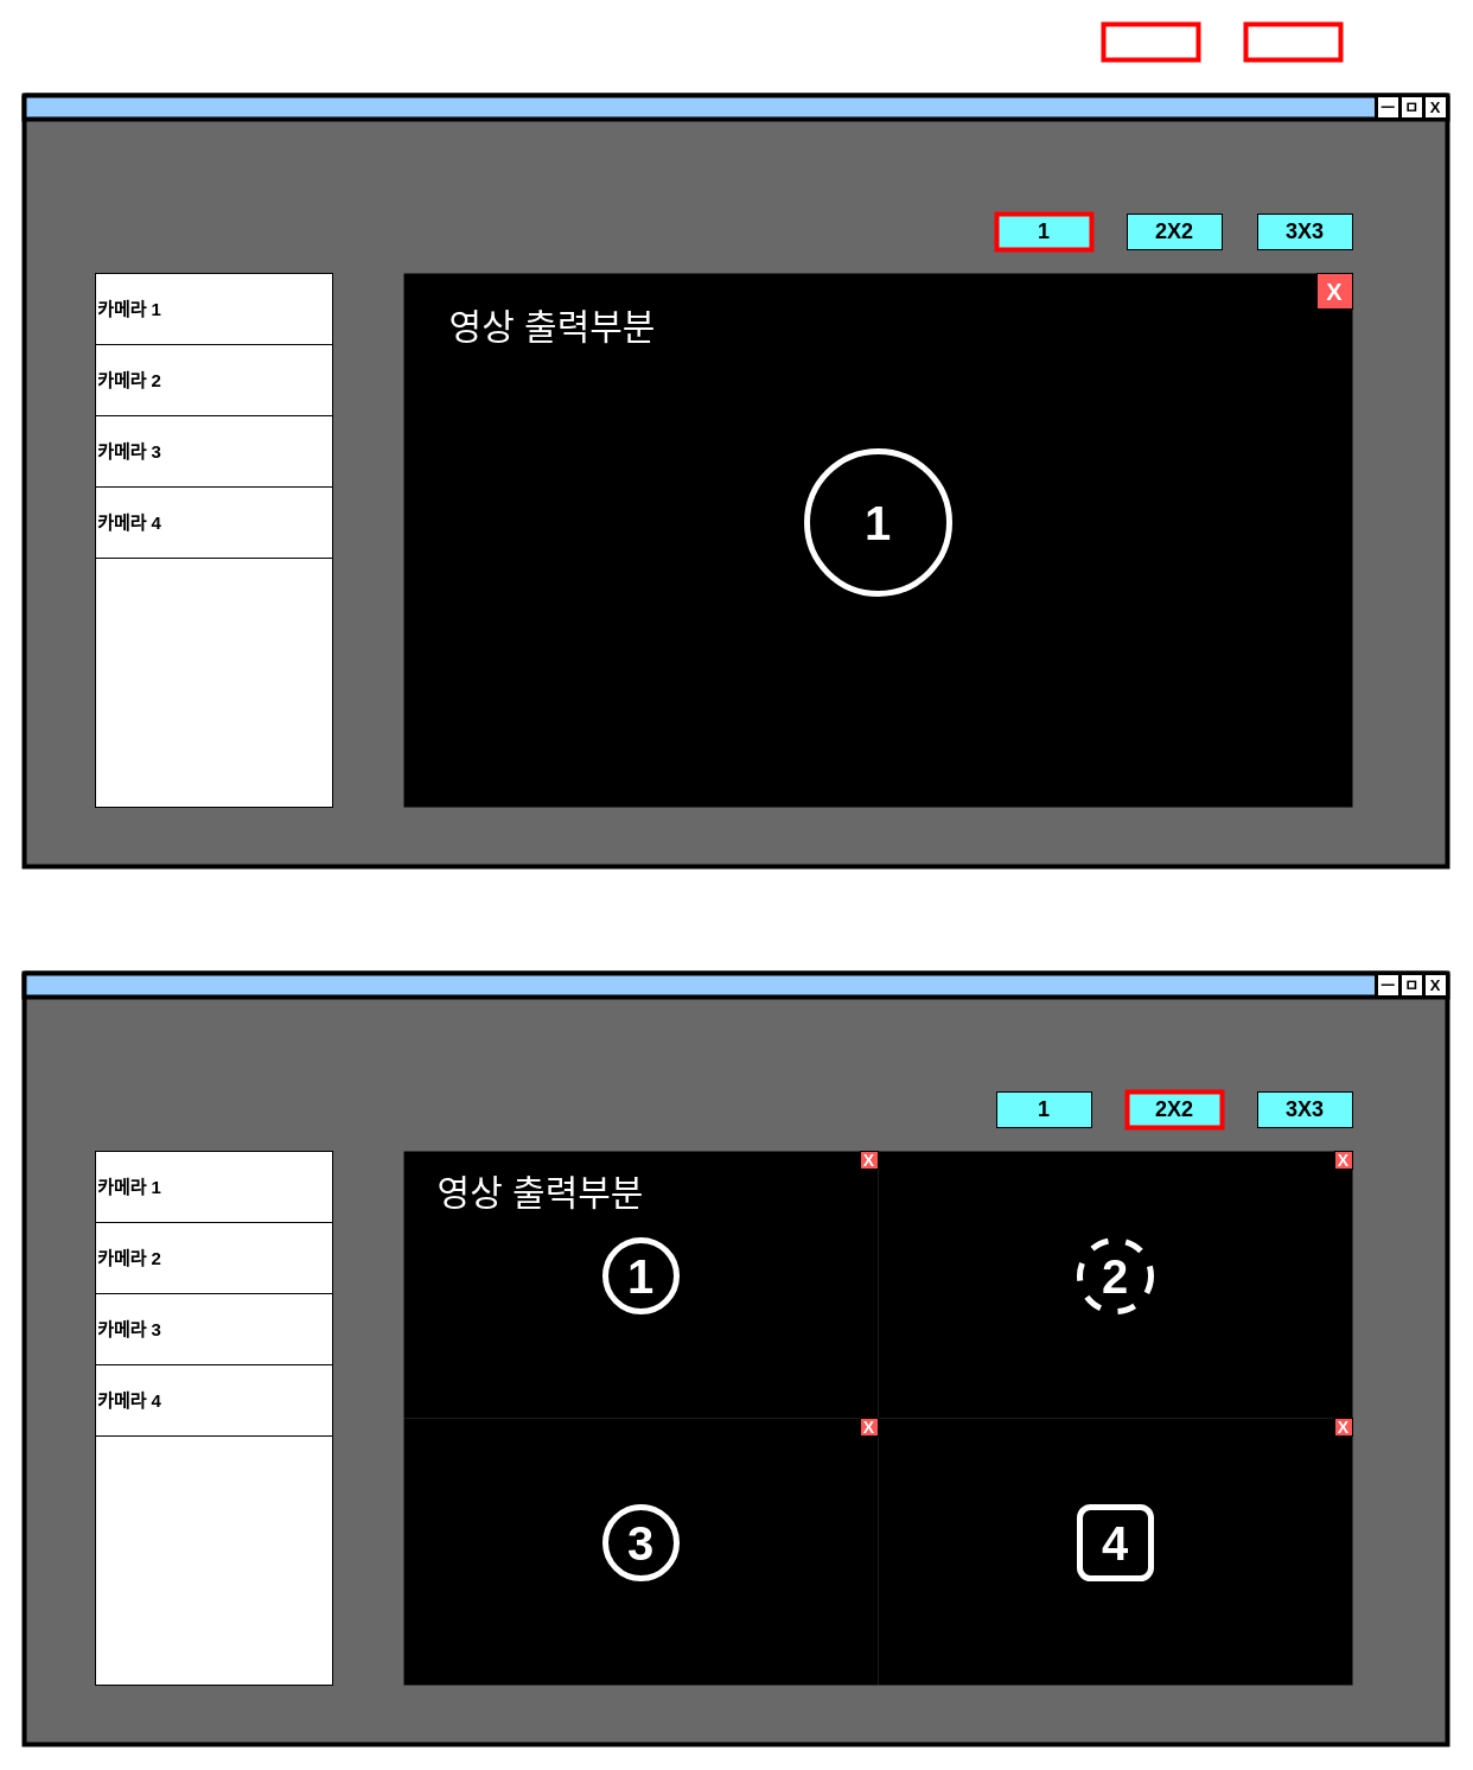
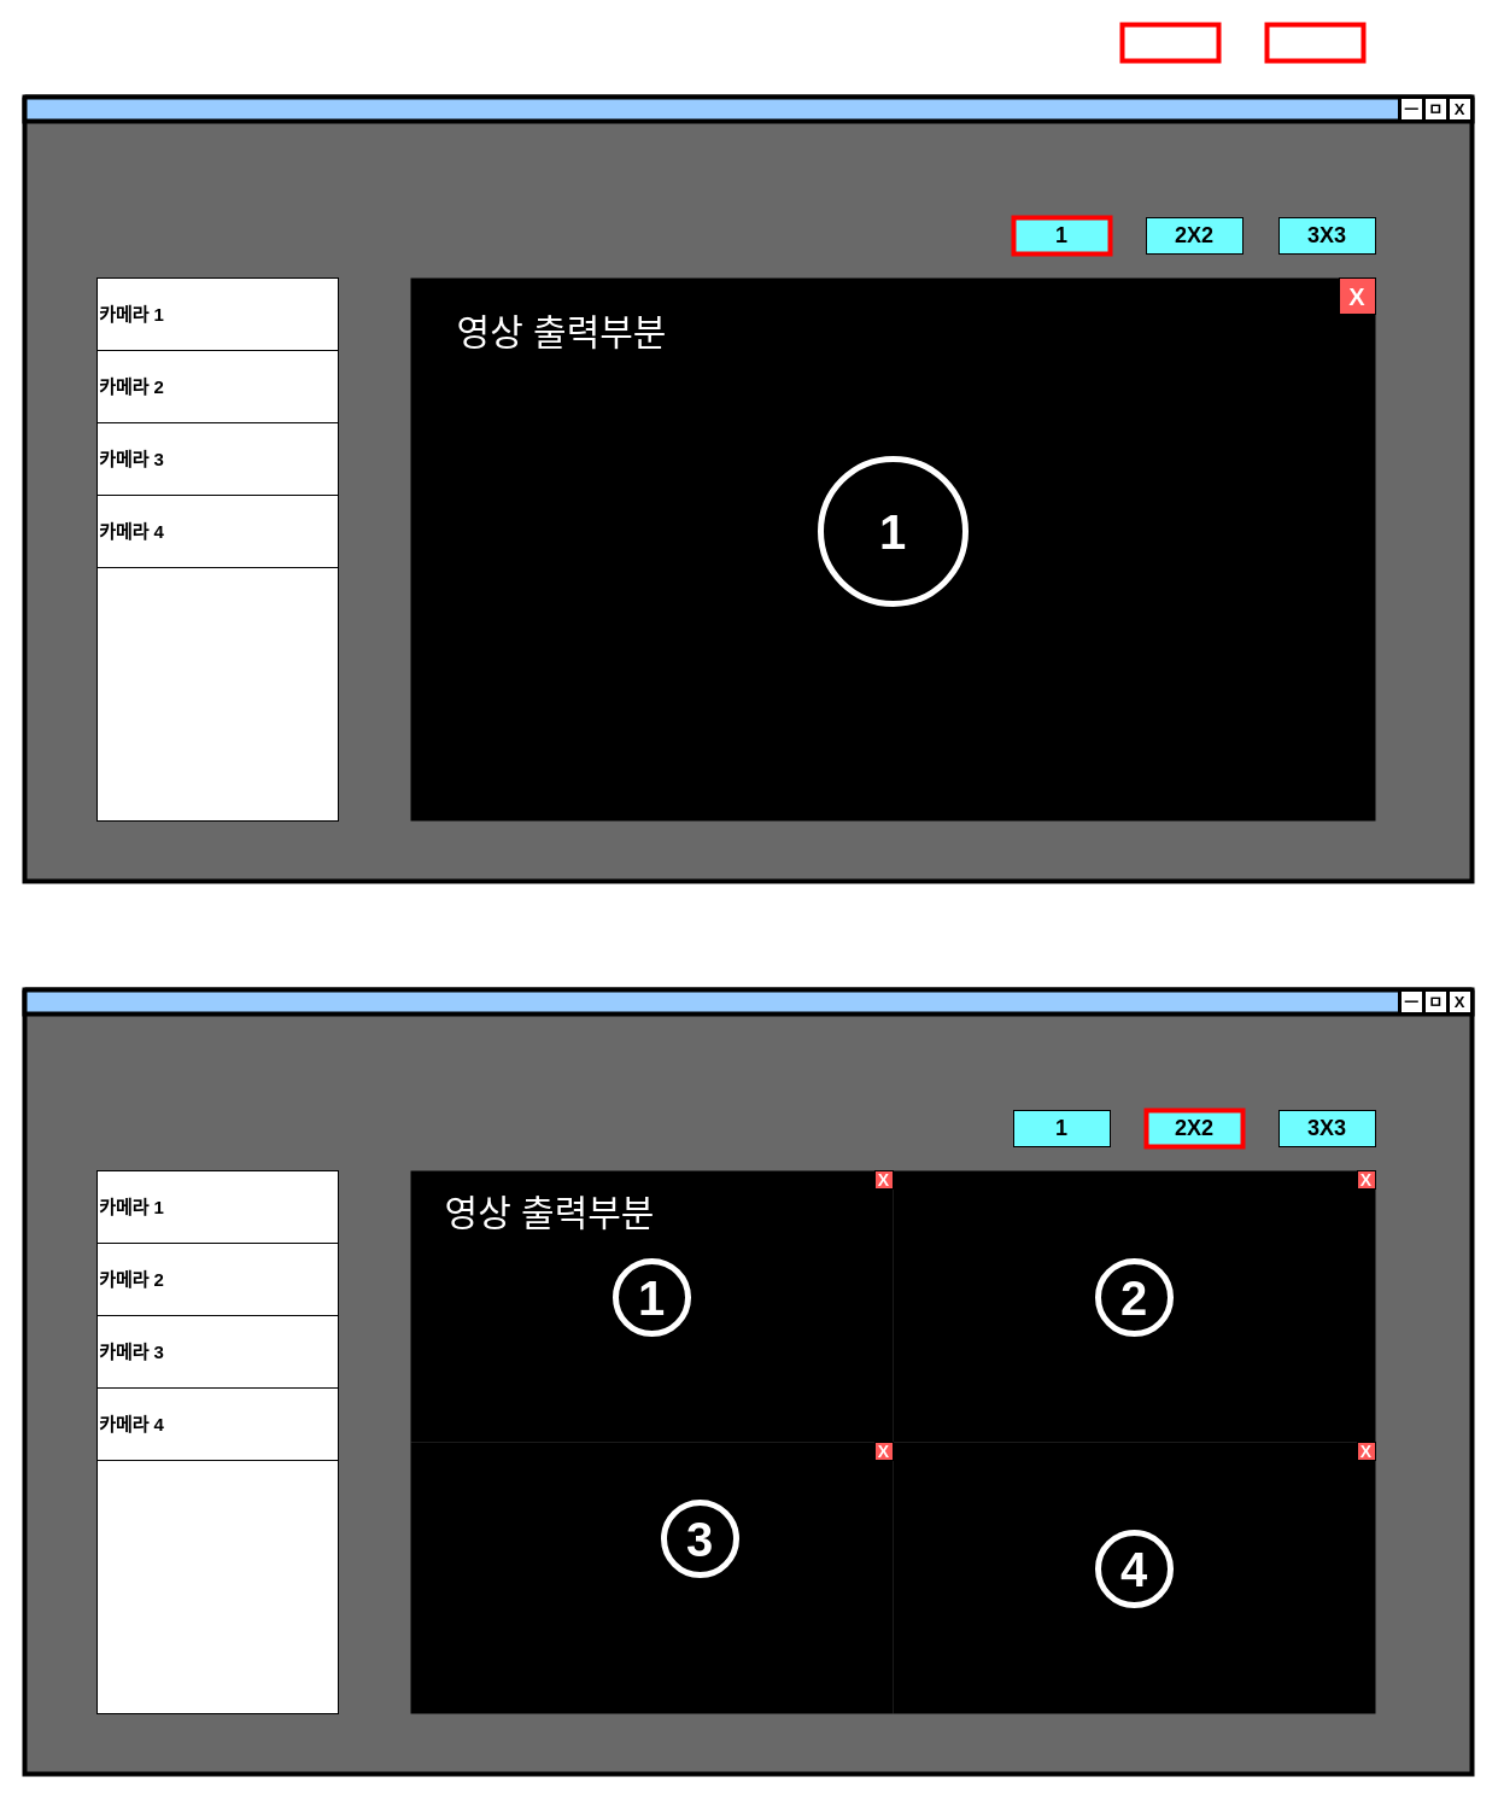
- <mxCell id="39" value="&lt;b&gt;&lt;font style=&quot;font-size: 40px; color: rgb(255, 255, 255);&quot;&gt;2&lt;/font&gt;&lt;/b&gt;" style="ellipse;whiteSpace=wrap;html=1;aspect=fixed;strokeWidth=5;strokeColor=light-dark(#ffffff, #ededed);fillColor=none;dashed=1;" vertex="1" parent="36"><mxGeometry x="570" y="75" width="60" height="60" as="geometry" /></mxCell>
+ <mxCell id="39" value="&lt;b&gt;&lt;font style=&quot;font-size: 40px; color: rgb(255, 255, 255);&quot;&gt;2&lt;/font&gt;&lt;/b&gt;" style="ellipse;whiteSpace=wrap;html=1;aspect=fixed;strokeWidth=5;strokeColor=light-dark(#ffffff, #ededed);fillColor=none;" vertex="1" parent="36"><mxGeometry x="570" y="75" width="60" height="60" as="geometry" /></mxCell>
- <mxCell id="46" value="&lt;b&gt;&lt;font style=&quot;font-size: 40px; color: rgb(255, 255, 255);&quot;&gt;3&lt;/font&gt;&lt;/b&gt;" style="ellipse;whiteSpace=wrap;html=1;aspect=fixed;strokeWidth=5;strokeColor=light-dark(#ffffff, #ededed);fillColor=none;" vertex="1" parent="36"><mxGeometry x="170" y="300" width="60" height="60" as="geometry" /></mxCell>
+ <mxCell id="46" value="&lt;b&gt;&lt;font style=&quot;font-size: 40px; color: rgb(255, 255, 255);&quot;&gt;3&lt;/font&gt;&lt;/b&gt;" style="ellipse;whiteSpace=wrap;html=1;aspect=fixed;strokeWidth=5;strokeColor=light-dark(#ffffff, #ededed);fillColor=none;" vertex="1" parent="36"><mxGeometry x="210" y="275" width="60" height="60" as="geometry" /></mxCell>
- <mxCell id="49" value="&lt;b&gt;&lt;font style=&quot;font-size: 40px; color: rgb(255, 255, 255);&quot;&gt;4&lt;/font&gt;&lt;/b&gt;" style="whiteSpace=wrap;html=1;aspect=fixed;strokeWidth=5;strokeColor=light-dark(#ffffff, #ededed);fillColor=none;rounded=1;" vertex="1" parent="36"><mxGeometry x="570" y="300" width="60" height="60" as="geometry" /></mxCell>
+ <mxCell id="49" value="&lt;b&gt;&lt;font style=&quot;font-size: 40px; color: rgb(255, 255, 255);&quot;&gt;4&lt;/font&gt;&lt;/b&gt;" style="ellipse;whiteSpace=wrap;html=1;aspect=fixed;strokeWidth=5;strokeColor=light-dark(#ffffff, #ededed);fillColor=none;" vertex="1" parent="36"><mxGeometry x="570" y="300" width="60" height="60" as="geometry" /></mxCell>
